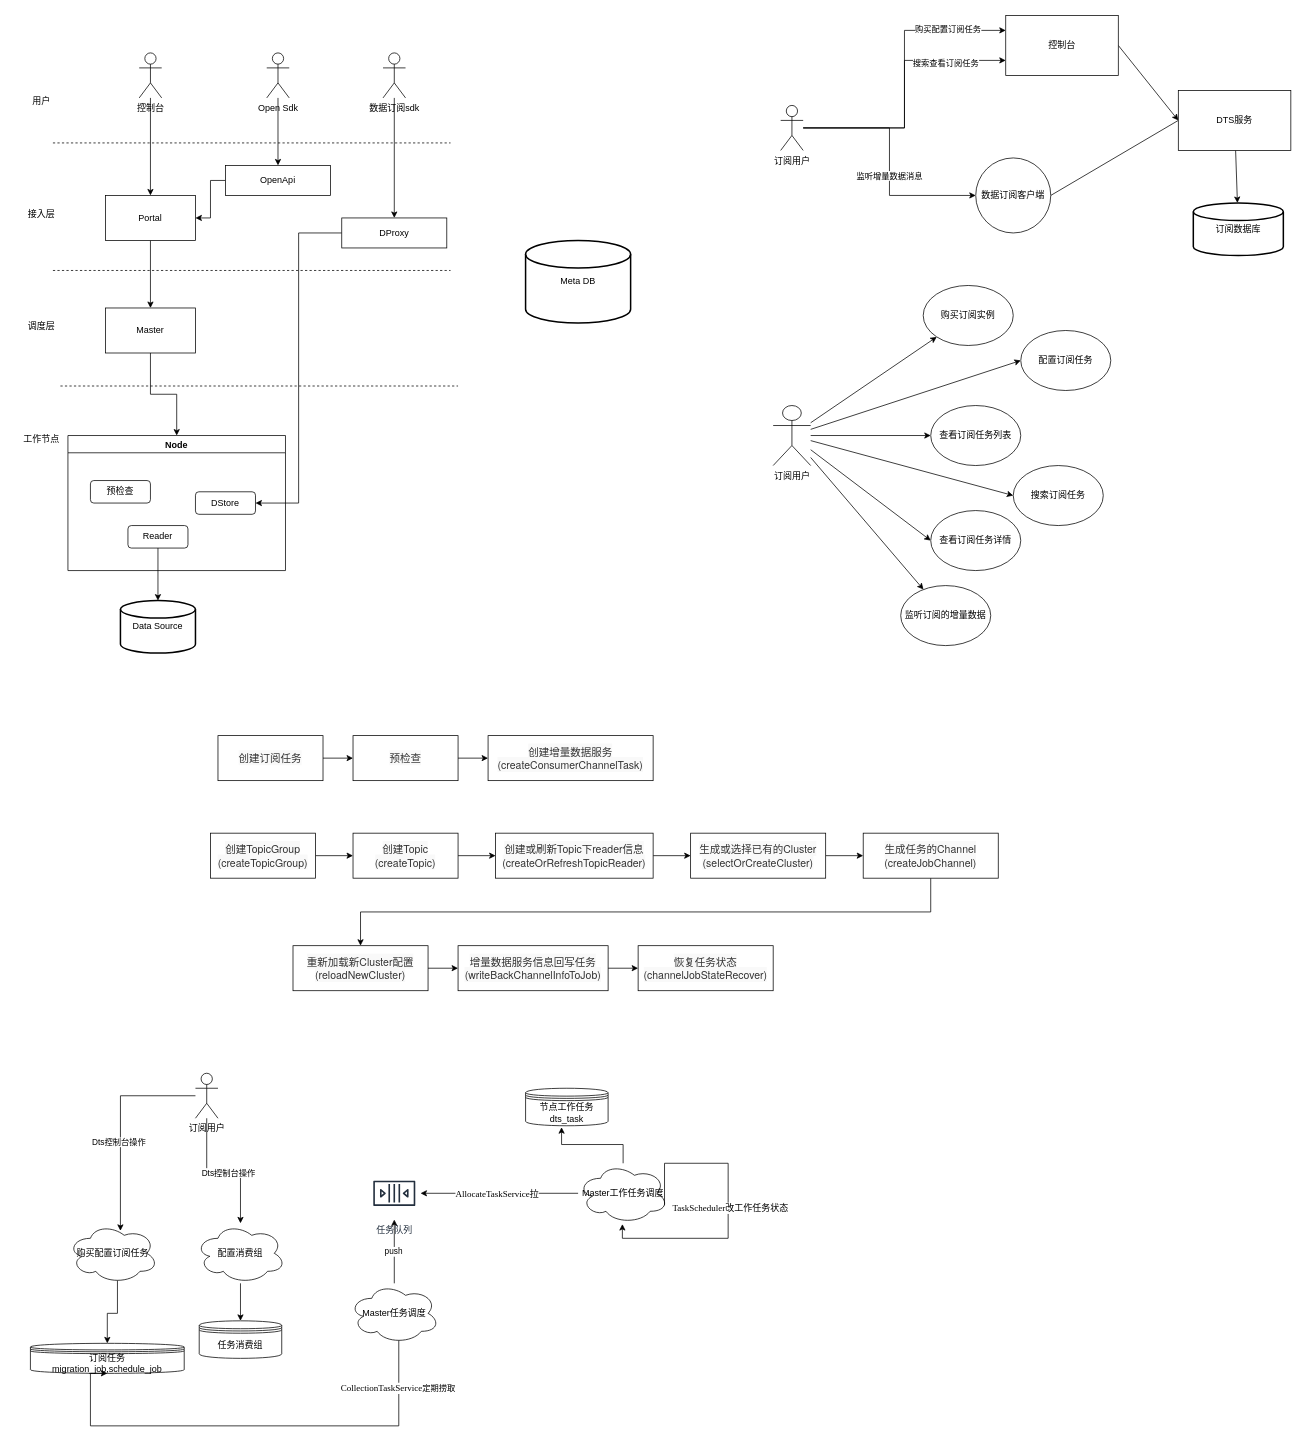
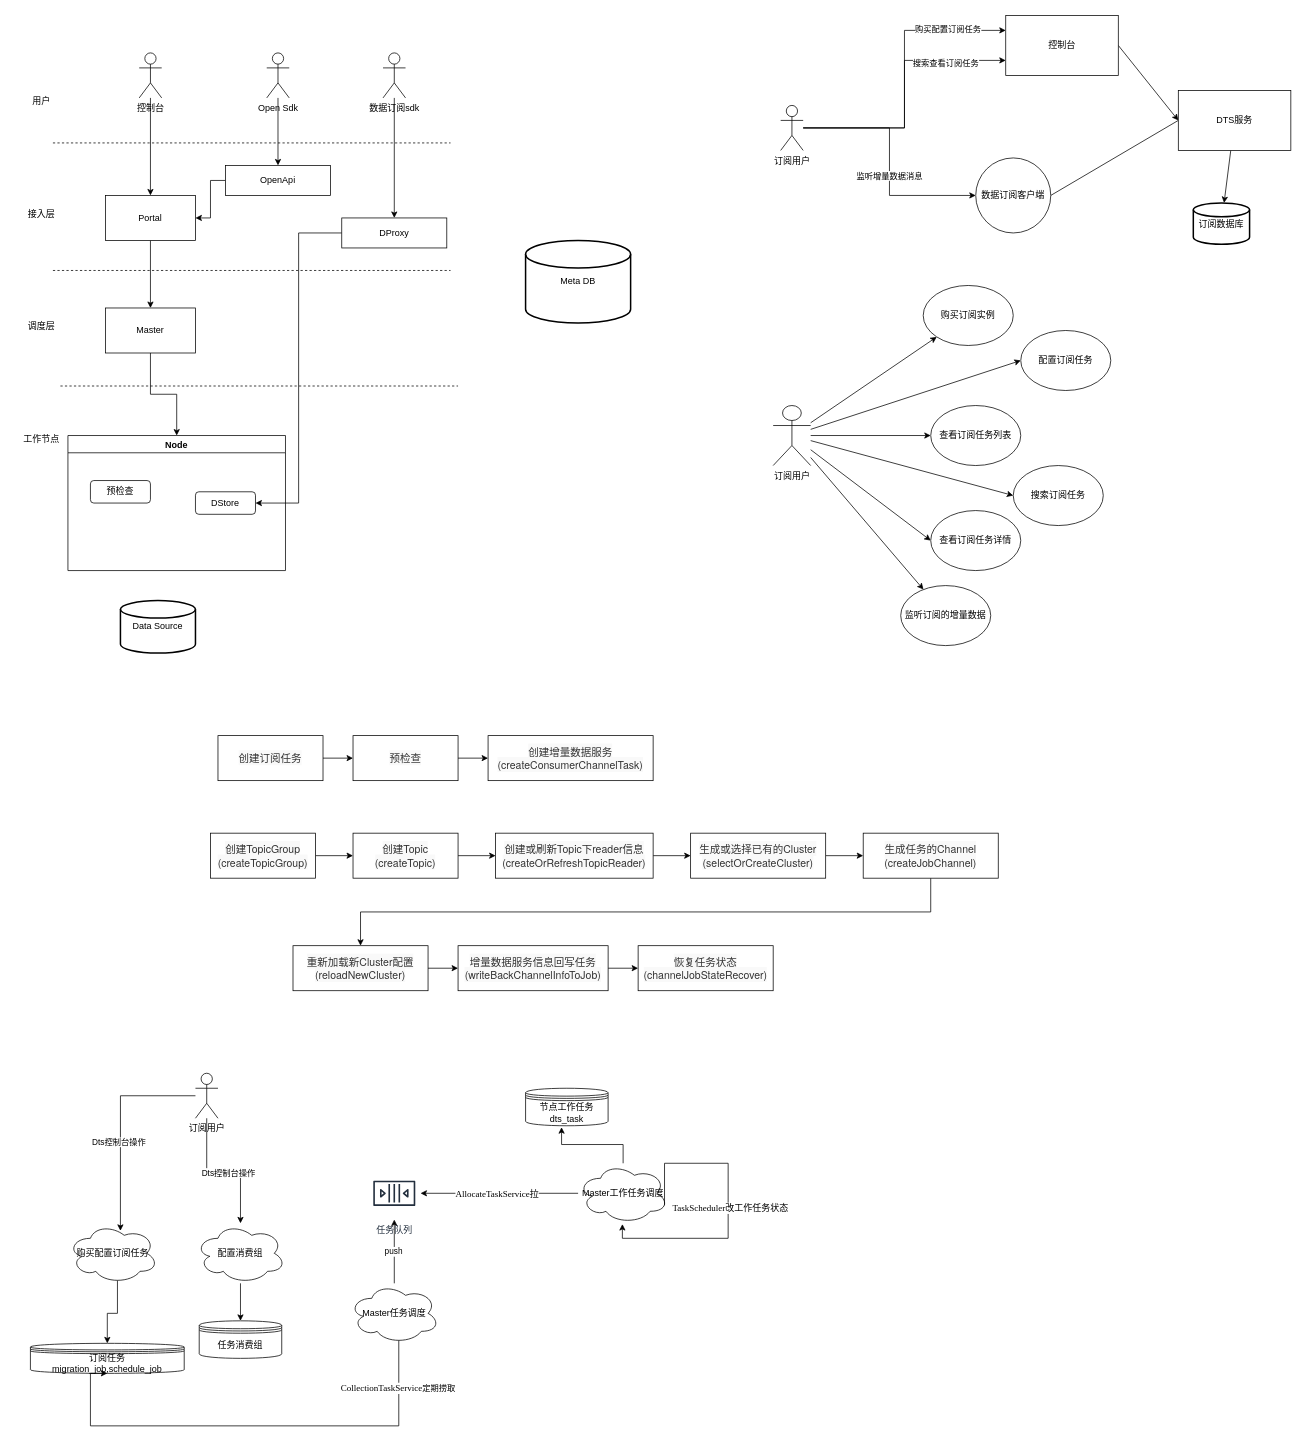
- <mxCell id="56" value="订阅数据库" style="strokeWidth=2;html=1;shape=mxgraph.flowchart.database;whiteSpace=wrap;" parent="1" vertex="1"><mxGeometry x="1590" y="270" width="120" height="70" as="geometry" /></mxCell>
+ <mxCell id="56" value="订阅数据库" style="strokeWidth=2;html=1;shape=mxgraph.flowchart.database;whiteSpace=wrap;" parent="1" vertex="1"><mxGeometry x="1590" y="270" width="75" height="55" as="geometry" /></mxCell>
- <mxCell id="25" value="Reader" style="rounded=1;whiteSpace=wrap;html=1;" parent="23" vertex="1"><mxGeometry x="80" y="120" width="80" height="30" as="geometry" /></mxCell>
- <mxCell id="28" style="edgeStyle=orthogonalEdgeStyle;rounded=0;orthogonalLoop=1;jettySize=auto;html=1;" parent="1" source="25" target="27" edge="1"><mxGeometry relative="1" as="geometry" /></mxCell>
